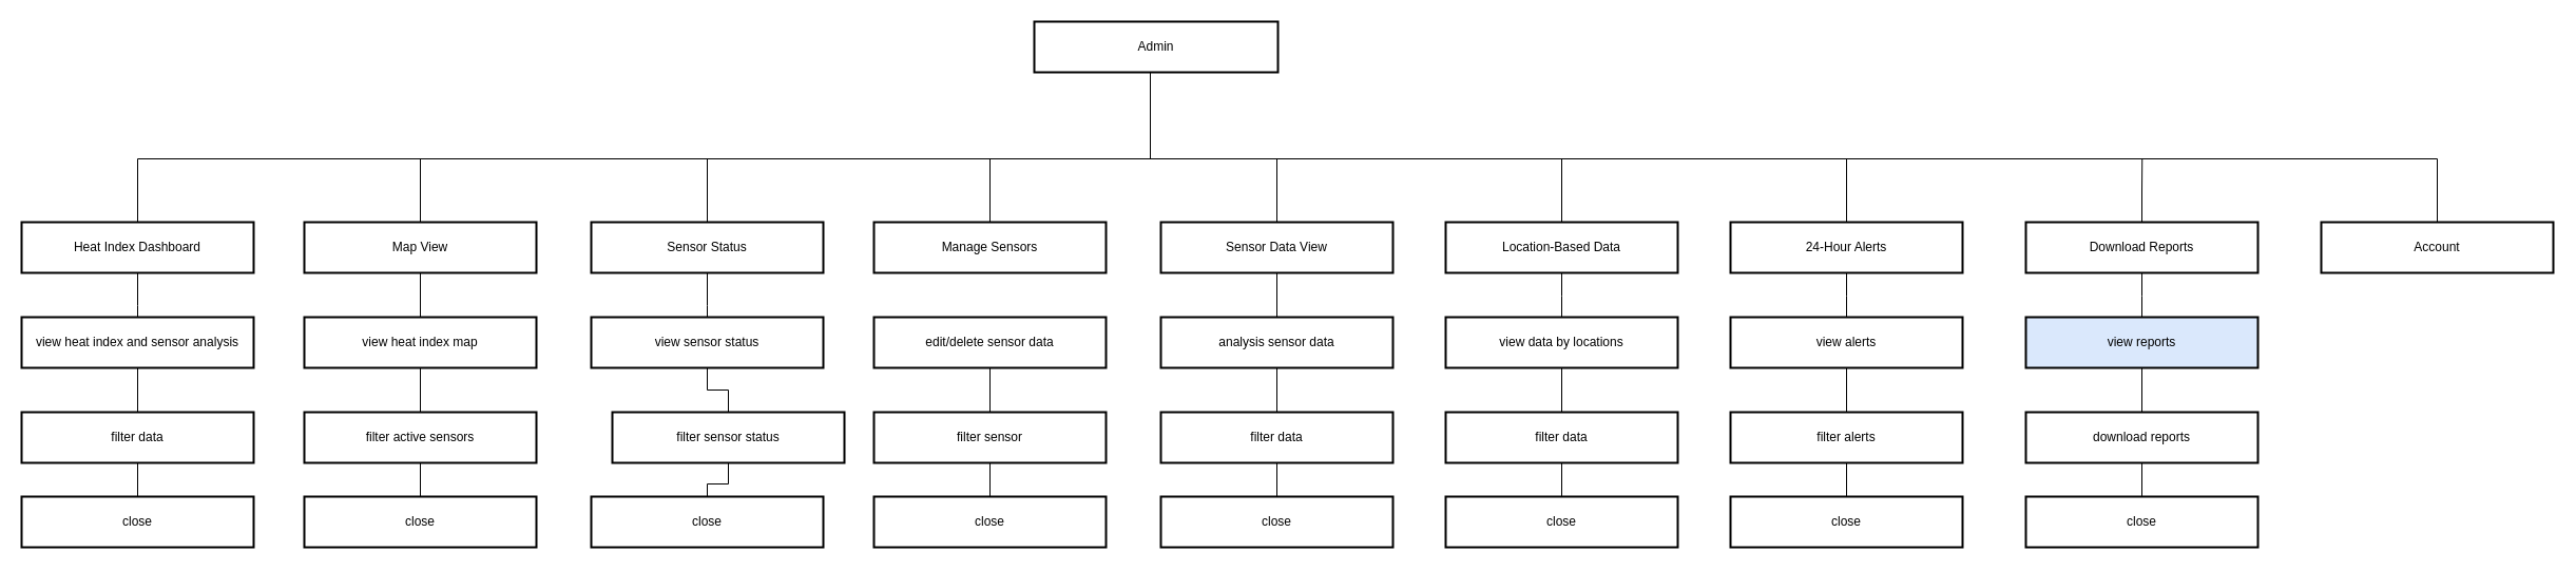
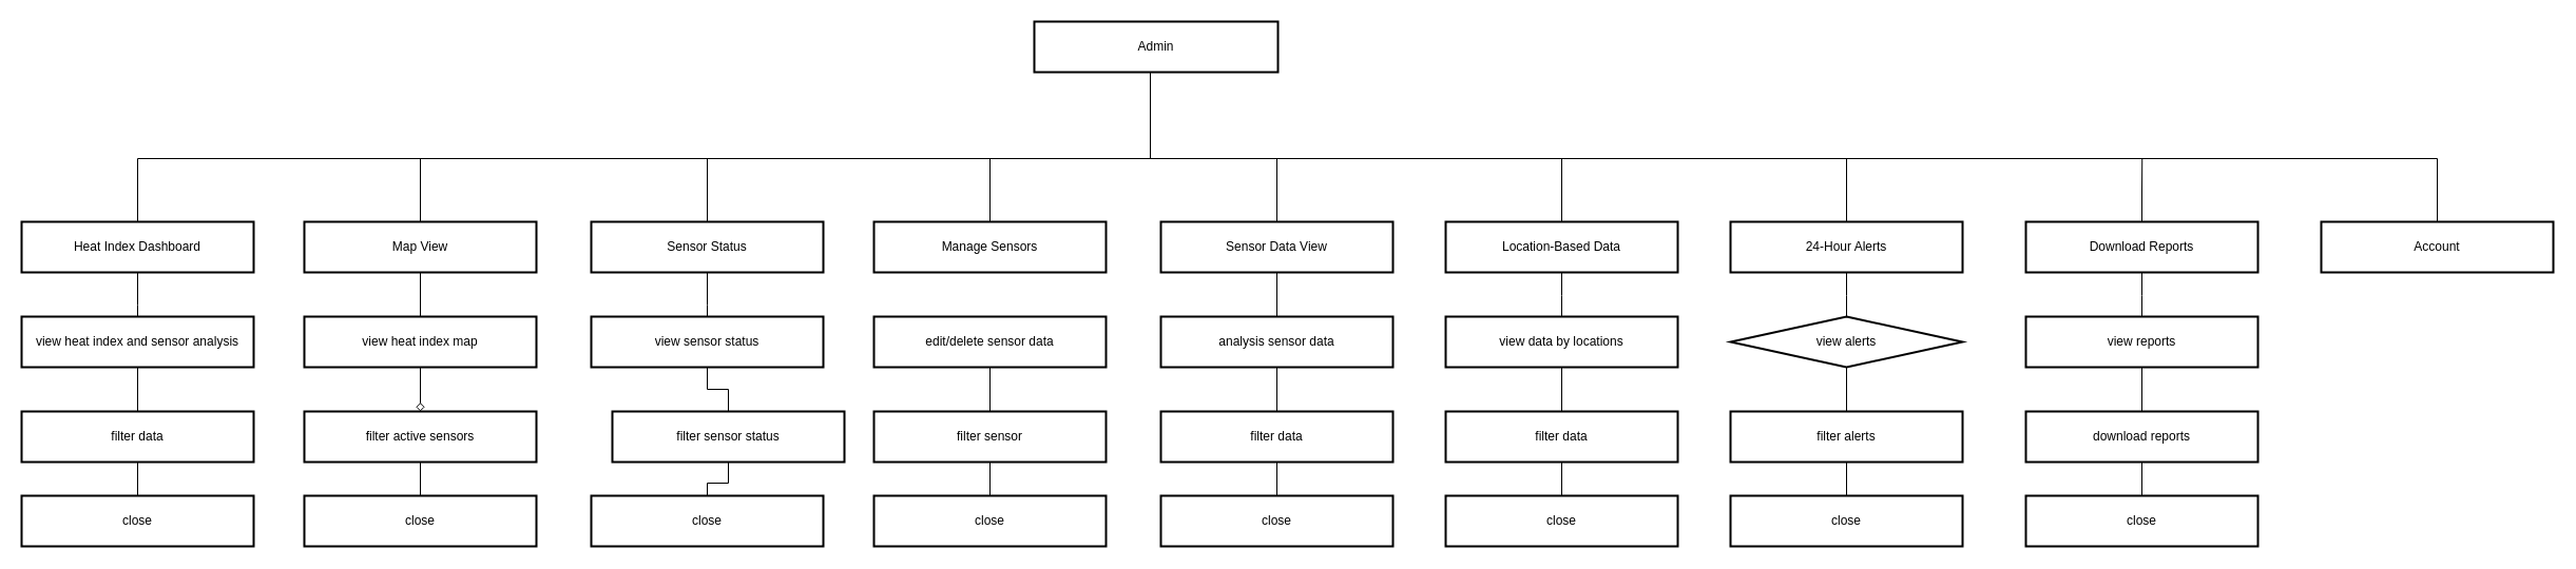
- <mxCell id="42" value="view alerts" style="whiteSpace=wrap;strokeWidth=2;" parent="1" vertex="1"><mxGeometry x="1640" y="300" width="220" height="48" as="geometry" /></mxCell>
+ <mxCell id="42" value="view alerts" style="rhombus;whiteSpace=wrap;strokeWidth=2;" parent="1" vertex="1"><mxGeometry x="1640" y="300" width="220" height="48" as="geometry" /></mxCell>
- <mxCell id="48" value="view reports" style="whiteSpace=wrap;strokeWidth=2;fillColor=#dae8fc;" parent="1" vertex="1"><mxGeometry x="1920" y="300" width="220" height="48" as="geometry" /></mxCell>
+ <mxCell id="48" value="view reports" style="whiteSpace=wrap;strokeWidth=2;" parent="1" vertex="1"><mxGeometry x="1920" y="300" width="220" height="48" as="geometry" /></mxCell>
- <mxCell id="24" style="edgeStyle=orthogonalEdgeStyle;rounded=0;orthogonalLoop=1;jettySize=auto;html=1;entryX=0.5;entryY=0;entryDx=0;entryDy=0;endArrow=none;endFill=0;" parent="1" source="25" target="26" edge="1"><mxGeometry relative="1" as="geometry" /></mxCell>
+ <mxCell id="24" style="edgeStyle=orthogonalEdgeStyle;rounded=0;orthogonalLoop=1;jettySize=auto;html=1;entryX=0.5;entryY=0;entryDx=0;entryDy=0;endArrow=diamond;endFill=0;" parent="1" source="25" target="26" edge="1"><mxGeometry relative="1" as="geometry" /></mxCell>
